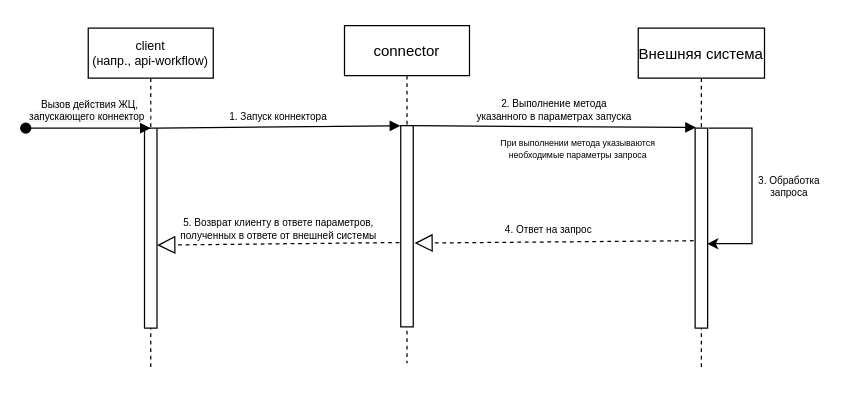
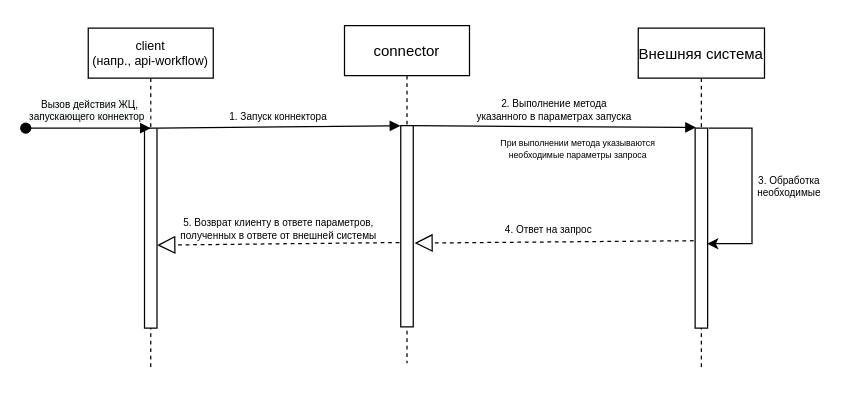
- <mxCell id="12" value="3. Обработка запроса" style="text;html=1;strokeColor=none;fillColor=none;align=center;verticalAlign=middle;whiteSpace=wrap;rounded=0;fontSize=8;" vertex="1" parent="9"><mxGeometry x="91" y="112" width="60" height="30" as="geometry" /></mxCell>
+ <mxCell id="12" value="3. Обработка необходимые" style="text;html=1;strokeColor=none;fillColor=none;align=center;verticalAlign=middle;whiteSpace=wrap;rounded=0;fontSize=8;" vertex="1" parent="9"><mxGeometry x="91" y="112" width="60" height="30" as="geometry" /></mxCell>
